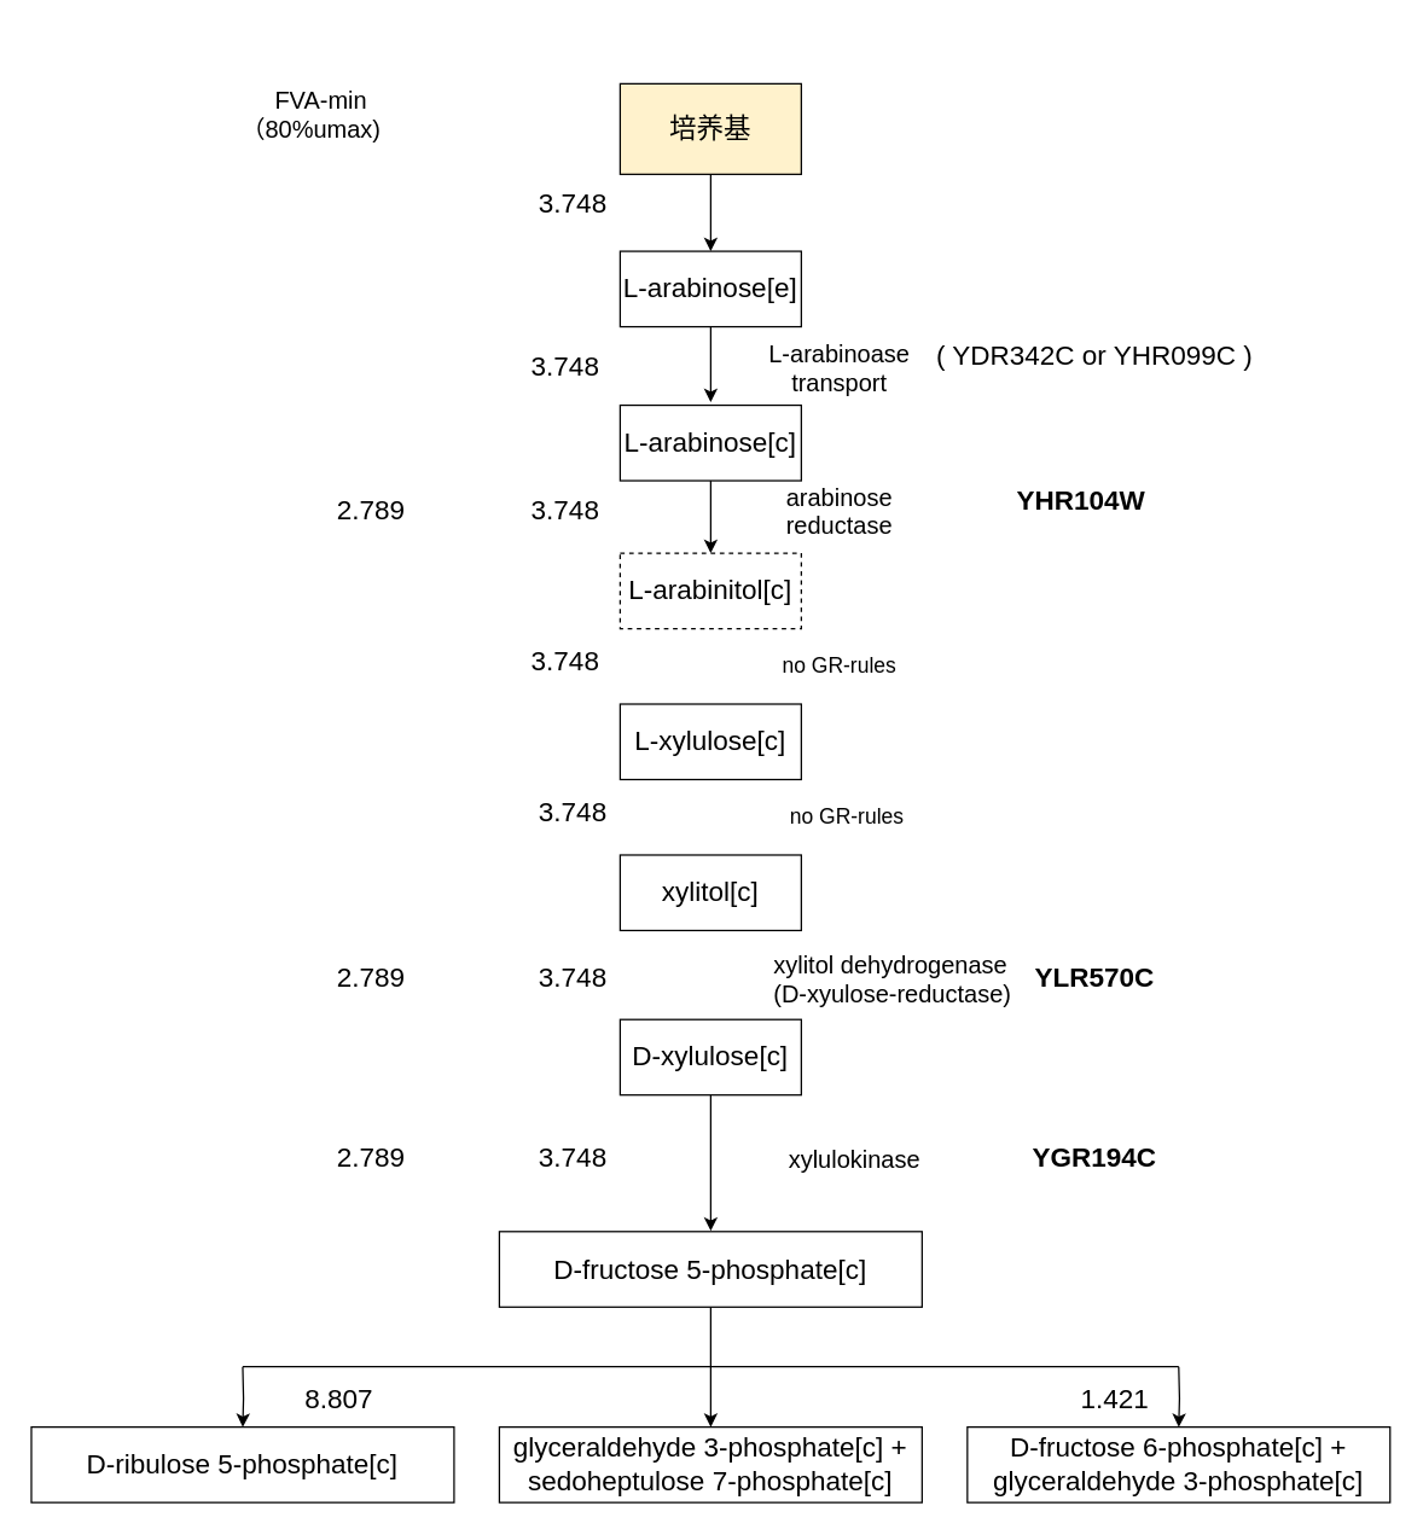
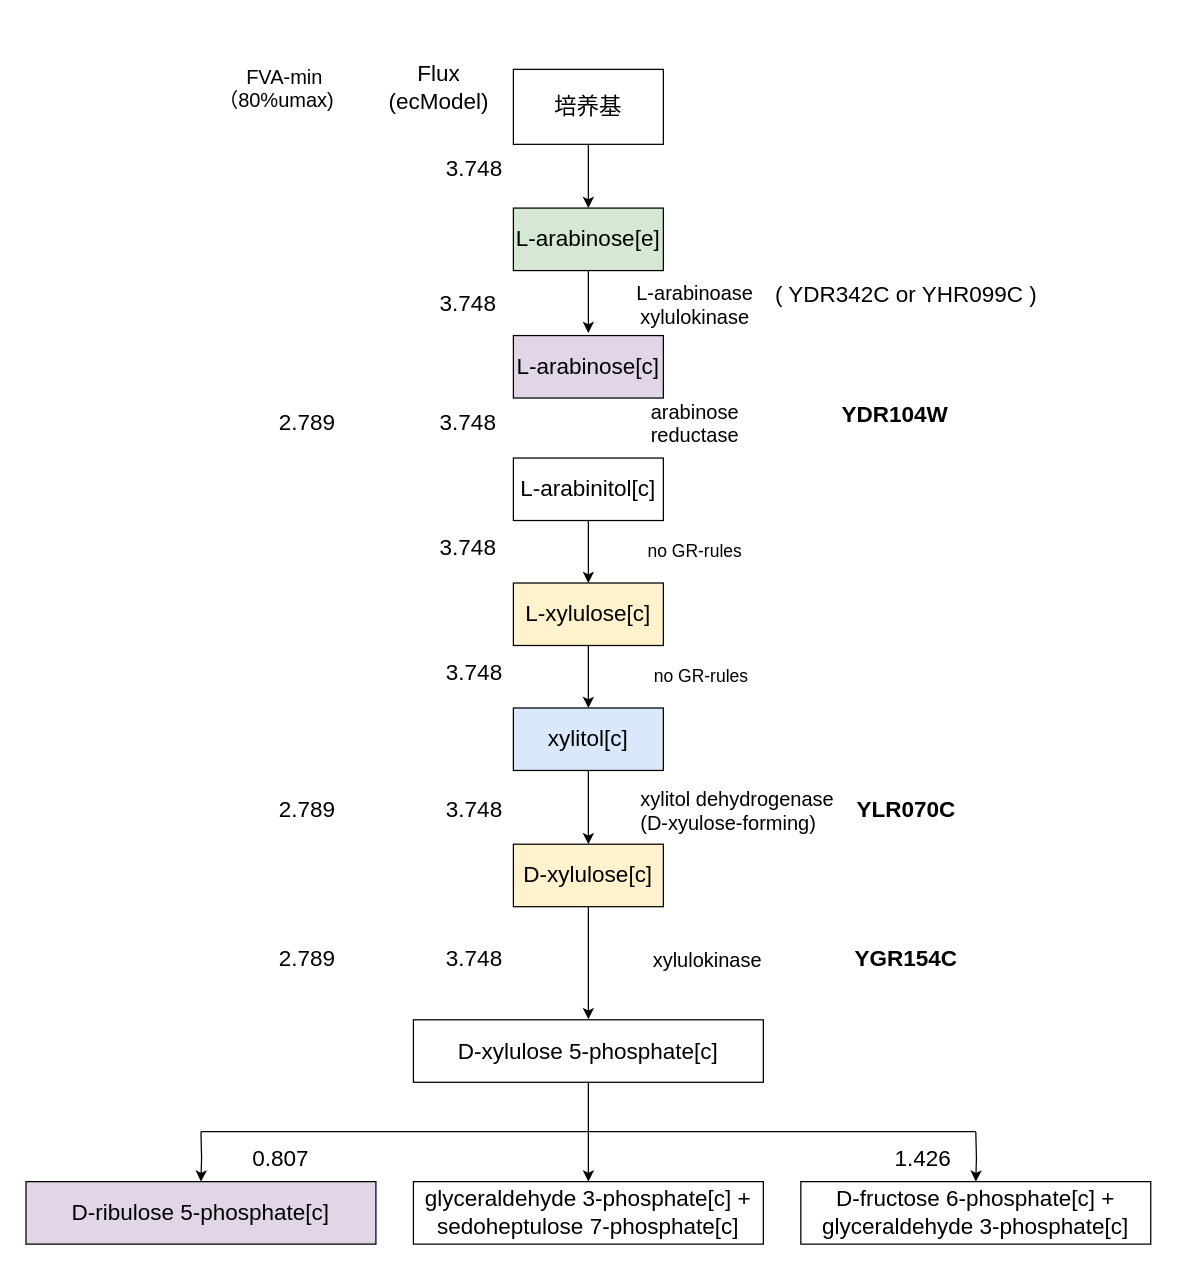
- <mxCell id="43" value="&lt;font style=&quot;font-size: 18px;&quot;&gt;&lt;br&gt;&lt;/font&gt;&lt;table style=&quot;border-collapse:&lt;br/&gt; collapse;width:86pt&quot; width=&quot;115&quot; cellspacing=&quot;0&quot; cellpadding=&quot;0&quot; border=&quot;0&quot;&gt;&lt;tbody&gt;&lt;tr style=&quot;height:36.0pt&quot; height=&quot;48&quot;&gt;  &lt;td style=&quot;height:36.0pt;width:86pt&quot; width=&quot;115&quot; class=&quot;xl65&quot; height=&quot;48&quot;&gt;&lt;font size=&quot;3&quot;&gt;&amp;nbsp;&amp;nbsp; FVA-min&lt;br&gt;    （80%umax)&lt;/font&gt;&lt;/td&gt;&lt;/tr&gt;&lt;/tbody&gt;&lt;/table&gt;" style="text;html=1;align=center;verticalAlign=middle;resizable=0;points=[];autosize=1;strokeColor=none;fillColor=none;" vertex="1" parent="1"><mxGeometry x="135" y="25" width="140" height="80" as="geometry" /></mxCell>
+ <mxCell id="43" value="&lt;font style=&quot;font-size: 18px;&quot;&gt;&lt;br&gt;&lt;/font&gt;&lt;table style=&quot;border-collapse:&lt;br/&gt; collapse;width:86pt&quot; width=&quot;115&quot; cellspacing=&quot;0&quot; cellpadding=&quot;0&quot; border=&quot;0&quot;&gt;&lt;tbody&gt;&lt;tr style=&quot;height:36.0pt&quot; height=&quot;48&quot;&gt;  &lt;td style=&quot;height:36.0pt;width:86pt&quot; width=&quot;115&quot; class=&quot;xl65&quot; height=&quot;48&quot;&gt;&lt;font size=&quot;3&quot;&gt;&amp;nbsp;&amp;nbsp; FVA-min&lt;br&gt;    （80%umax)&lt;/font&gt;&lt;/td&gt;&lt;/tr&gt;&lt;/tbody&gt;&lt;/table&gt;" style="text;html=1;align=center;verticalAlign=middle;resizable=0;points=[];autosize=1;strokeColor=none;fillColor=none;" vertex="1" parent="1"><mxGeometry x="150" y="20" width="140" height="80" as="geometry" /></mxCell>
+ <mxCell id="44" value="&lt;font style=&quot;font-size: 18px;&quot;&gt;Flux&lt;/font&gt;&lt;div&gt;&lt;font style=&quot;font-size: 18px;&quot;&gt;(ecModel)&lt;/font&gt;&lt;/div&gt;" style="text;html=1;align=center;verticalAlign=middle;resizable=0;points=[];autosize=1;strokeColor=none;fillColor=none;" vertex="1" parent="1"><mxGeometry x="300" y="40" width="100" height="60" as="geometry" /></mxCell>
- <mxCell id="30" value="&lt;font style=&quot;font-size: 18px;&quot;&gt;培养基&lt;/font&gt;" style="whiteSpace=wrap;html=1;fillColor=#fff2cc;" vertex="1" parent="1"><mxGeometry x="410" y="55" width="120" height="60" as="geometry" /></mxCell>
+ <mxCell id="30" value="&lt;font style=&quot;font-size: 18px;&quot;&gt;培养基&lt;/font&gt;" style="whiteSpace=wrap;html=1;" vertex="1" parent="1"><mxGeometry x="410" y="55" width="120" height="60" as="geometry" /></mxCell>
- <mxCell id="3" value="&lt;font style=&quot;font-size: 18px;&quot;&gt;L-arabinose[e]&lt;/font&gt;" style="rounded=0;whiteSpace=wrap;html=1;" vertex="1" parent="1"><mxGeometry x="410" y="166" width="120" height="50" as="geometry" /></mxCell>
+ <mxCell id="3" value="&lt;font style=&quot;font-size: 18px;&quot;&gt;L-arabinose[e]&lt;/font&gt;" style="rounded=0;whiteSpace=wrap;html=1;fillColor=#d5e8d4;" vertex="1" parent="1"><mxGeometry x="410" y="166" width="120" height="50" as="geometry" /></mxCell>
- <mxCell id="29" value="&lt;font style=&quot;font-size: 12px;&quot;&gt;&lt;br&gt;&lt;/font&gt;&lt;table style=&quot;border-collapse:&lt;br/&gt; collapse;width:152pt&quot; width=&quot;202&quot; cellspacing=&quot;0&quot; cellpadding=&quot;0&quot; border=&quot;0&quot;&gt;&lt;tbody&gt;&lt;tr style=&quot;height:14.25pt&quot; height=&quot;19&quot;&gt;  &lt;td style=&quot;height:14.25pt;width:152pt&quot; width=&quot;202&quot; height=&quot;19&quot;&gt;&lt;font size=&quot;3&quot; style=&quot;&quot;&gt;L-arabinoase&lt;br&gt;  transport&lt;/font&gt;&lt;/td&gt;&lt;/tr&gt;&lt;/tbody&gt;&lt;/table&gt;" style="text;html=1;align=center;verticalAlign=middle;resizable=0;points=[];autosize=1;strokeColor=none;fillColor=none;" vertex="1" parent="1"><mxGeometry x="440" y="201" width="230" height="70" as="geometry" /></mxCell>
+ <mxCell id="29" value="&lt;font style=&quot;font-size: 12px;&quot;&gt;&lt;br&gt;&lt;/font&gt;&lt;table style=&quot;border-collapse:&lt;br/&gt; collapse;width:152pt&quot; width=&quot;202&quot; cellspacing=&quot;0&quot; cellpadding=&quot;0&quot; border=&quot;0&quot;&gt;&lt;tbody&gt;&lt;tr style=&quot;height:14.25pt&quot; height=&quot;19&quot;&gt;  &lt;td style=&quot;height:14.25pt;width:152pt&quot; width=&quot;202&quot; height=&quot;19&quot;&gt;&lt;font size=&quot;3&quot; style=&quot;&quot;&gt;L-arabinoase&lt;br&gt;  xylulokinase&lt;/font&gt;&lt;/td&gt;&lt;/tr&gt;&lt;/tbody&gt;&lt;/table&gt;" style="text;html=1;align=center;verticalAlign=middle;resizable=0;points=[];autosize=1;strokeColor=none;fillColor=none;" vertex="1" parent="1"><mxGeometry x="440" y="201" width="230" height="70" as="geometry" /></mxCell>
- <mxCell id="5" value="&lt;font style=&quot;font-size: 18px;&quot;&gt;L-arabinose[c]&lt;/font&gt;" style="rounded=0;whiteSpace=wrap;html=1;" vertex="1" parent="1"><mxGeometry x="410" y="268" width="120" height="50" as="geometry" /></mxCell>
+ <mxCell id="5" value="&lt;font style=&quot;font-size: 18px;&quot;&gt;L-arabinose[c]&lt;/font&gt;" style="rounded=0;whiteSpace=wrap;html=1;fillColor=#e1d5e7;" vertex="1" parent="1"><mxGeometry x="410" y="268" width="120" height="50" as="geometry" /></mxCell>
- <mxCell id="27" value="&lt;font style=&quot;font-size: 18px;&quot;&gt;&lt;b&gt;&lt;br&gt;&lt;/b&gt;&lt;/font&gt;&lt;table style=&quot;border-collapse:&lt;br/&gt; collapse;width:80pt&quot; width=&quot;106&quot; cellspacing=&quot;0&quot; cellpadding=&quot;0&quot; border=&quot;0&quot;&gt;&lt;tbody&gt;&lt;tr style=&quot;height:14.25pt&quot; height=&quot;19&quot;&gt;  &lt;td style=&quot;height:14.25pt;width:80pt&quot; width=&quot;106&quot; class=&quot;xl66&quot; height=&quot;19&quot;&gt;&lt;font style=&quot;font-size: 18px;&quot;&gt;&lt;b&gt;YHR104W&lt;/b&gt;&lt;/font&gt;&lt;/td&gt;&lt;/tr&gt;&lt;/tbody&gt;&lt;/table&gt;" style="text;html=1;align=center;verticalAlign=middle;resizable=0;points=[];autosize=1;strokeColor=none;fillColor=none;" vertex="1" parent="1"><mxGeometry x="650" y="291" width="130" height="60" as="geometry" /></mxCell>
+ <mxCell id="27" value="&lt;font style=&quot;font-size: 18px;&quot;&gt;&lt;b&gt;&lt;br&gt;&lt;/b&gt;&lt;/font&gt;&lt;table style=&quot;border-collapse:&lt;br/&gt; collapse;width:80pt&quot; width=&quot;106&quot; cellspacing=&quot;0&quot; cellpadding=&quot;0&quot; border=&quot;0&quot;&gt;&lt;tbody&gt;&lt;tr style=&quot;height:14.25pt&quot; height=&quot;19&quot;&gt;  &lt;td style=&quot;height:14.25pt;width:80pt&quot; width=&quot;106&quot; class=&quot;xl66&quot; height=&quot;19&quot;&gt;&lt;font style=&quot;font-size: 18px;&quot;&gt;&lt;b&gt;YDR104W&lt;/b&gt;&lt;/font&gt;&lt;/td&gt;&lt;/tr&gt;&lt;/tbody&gt;&lt;/table&gt;" style="text;html=1;align=center;verticalAlign=middle;resizable=0;points=[];autosize=1;strokeColor=none;fillColor=none;" vertex="1" parent="1"><mxGeometry x="650" y="291" width="130" height="60" as="geometry" /></mxCell>
- <mxCell id="4" style="edgeStyle=orthogonalEdgeStyle;rounded=0;orthogonalLoop=1;jettySize=auto;html=1;" edge="1" parent="1" source="5" target="7"><mxGeometry relative="1" as="geometry" /></mxCell>
- <mxCell id="7" value="&lt;font style=&quot;font-size: 18px;&quot;&gt;L-arabinitol[c]&lt;/font&gt;" style="rounded=0;whiteSpace=wrap;html=1;dashed=1;" vertex="1" parent="1"><mxGeometry x="410" y="366" width="120" height="50" as="geometry" /></mxCell>
+ <mxCell id="7" value="&lt;font style=&quot;font-size: 18px;&quot;&gt;L-arabinitol[c]&lt;/font&gt;" style="rounded=0;whiteSpace=wrap;html=1;" vertex="1" parent="1"><mxGeometry x="410" y="366" width="120" height="50" as="geometry" /></mxCell>
+ <mxCell id="6" style="edgeStyle=orthogonalEdgeStyle;rounded=0;orthogonalLoop=1;jettySize=auto;html=1;entryX=0.5;entryY=0;entryDx=0;entryDy=0;" edge="1" parent="1" source="7" target="9"><mxGeometry relative="1" as="geometry" /></mxCell>
- <mxCell id="9" value="&lt;span style=&quot;font-size: 18px;&quot;&gt;L-xylulose[c]&lt;/span&gt;" style="rounded=0;whiteSpace=wrap;html=1;" vertex="1" parent="1"><mxGeometry x="410" y="466" width="120" height="50" as="geometry" /></mxCell>
+ <mxCell id="9" value="&lt;span style=&quot;font-size: 18px;&quot;&gt;L-xylulose[c]&lt;/span&gt;" style="rounded=0;whiteSpace=wrap;html=1;fillColor=#fff2cc;" vertex="1" parent="1"><mxGeometry x="410" y="466" width="120" height="50" as="geometry" /></mxCell>
+ <mxCell id="8" style="edgeStyle=orthogonalEdgeStyle;rounded=0;orthogonalLoop=1;jettySize=auto;html=1;entryX=0.5;entryY=0;entryDx=0;entryDy=0;" edge="1" parent="1" source="9" target="11"><mxGeometry relative="1" as="geometry" /></mxCell>
- <mxCell id="11" value="&lt;font style=&quot;font-size: 18px;&quot;&gt;xylitol[c]&lt;/font&gt;" style="rounded=0;whiteSpace=wrap;html=1;" vertex="1" parent="1"><mxGeometry x="410" y="566" width="120" height="50" as="geometry" /></mxCell>
+ <mxCell id="11" value="&lt;font style=&quot;font-size: 18px;&quot;&gt;xylitol[c]&lt;/font&gt;" style="rounded=0;whiteSpace=wrap;html=1;fillColor=#dae8fc;" vertex="1" parent="1"><mxGeometry x="410" y="566" width="120" height="50" as="geometry" /></mxCell>
- <mxCell id="36" value="&lt;font style=&quot;font-size: 14px;&quot;&gt;&lt;br&gt;&lt;/font&gt;&lt;table style=&quot;border-collapse:&lt;br/&gt; collapse;width:152pt&quot; width=&quot;202&quot; cellspacing=&quot;0&quot; cellpadding=&quot;0&quot; border=&quot;0&quot;&gt;&lt;tbody&gt;&lt;tr style=&quot;height:14.25pt&quot; height=&quot;19&quot;&gt;  &lt;td style=&quot;height:14.25pt;width:152pt&quot; width=&quot;202&quot; class=&quot;xl65&quot; height=&quot;19&quot;&gt;&lt;font size=&quot;3&quot;&gt;xylitol dehydrogenase &lt;br&gt;(D-xyulose-reductase)&lt;/font&gt;&lt;/td&gt;&lt;/tr&gt;&lt;/tbody&gt;&lt;/table&gt;" style="text;html=1;align=left;verticalAlign=middle;resizable=0;points=[];autosize=1;strokeColor=none;fillColor=none;" vertex="1" parent="1"><mxGeometry x="510" y="605" width="230" height="70" as="geometry" /></mxCell>
+ <mxCell id="36" value="&lt;font style=&quot;font-size: 14px;&quot;&gt;&lt;br&gt;&lt;/font&gt;&lt;table style=&quot;border-collapse:&lt;br/&gt; collapse;width:152pt&quot; width=&quot;202&quot; cellspacing=&quot;0&quot; cellpadding=&quot;0&quot; border=&quot;0&quot;&gt;&lt;tbody&gt;&lt;tr style=&quot;height:14.25pt&quot; height=&quot;19&quot;&gt;  &lt;td style=&quot;height:14.25pt;width:152pt&quot; width=&quot;202&quot; class=&quot;xl65&quot; height=&quot;19&quot;&gt;&lt;font size=&quot;3&quot;&gt;xylitol dehydrogenase &lt;br&gt;(D-xyulose-forming)&lt;/font&gt;&lt;/td&gt;&lt;/tr&gt;&lt;/tbody&gt;&lt;/table&gt;" style="text;html=1;align=left;verticalAlign=middle;resizable=0;points=[];autosize=1;strokeColor=none;fillColor=none;" vertex="1" parent="1"><mxGeometry x="510" y="605" width="230" height="70" as="geometry" /></mxCell>
- <mxCell id="35" value="&lt;font style=&quot;font-size: 14px;&quot;&gt;&lt;b&gt;&lt;br&gt;&lt;/b&gt;&lt;/font&gt;&lt;table style=&quot;border-collapse:&lt;br/&gt; collapse;width:80pt&quot; width=&quot;106&quot; cellspacing=&quot;0&quot; cellpadding=&quot;0&quot; border=&quot;0&quot;&gt;&lt;tbody&gt;&lt;tr style=&quot;height:14.25pt&quot; height=&quot;19&quot;&gt;  &lt;td style=&quot;height:14.25pt;width:80pt&quot; width=&quot;106&quot; class=&quot;xl65&quot; height=&quot;19&quot;&gt;&lt;font style=&quot;font-size: 18px;&quot;&gt;&lt;b&gt;YLR570C&lt;/b&gt;&lt;/font&gt;&lt;/td&gt;&lt;/tr&gt;&lt;/tbody&gt;&lt;/table&gt;" style="text;html=1;align=center;verticalAlign=middle;resizable=0;points=[];autosize=1;strokeColor=none;fillColor=none;" vertex="1" parent="1"><mxGeometry x="659" y="615" width="130" height="50" as="geometry" /></mxCell>
+ <mxCell id="35" value="&lt;font style=&quot;font-size: 14px;&quot;&gt;&lt;b&gt;&lt;br&gt;&lt;/b&gt;&lt;/font&gt;&lt;table style=&quot;border-collapse:&lt;br/&gt; collapse;width:80pt&quot; width=&quot;106&quot; cellspacing=&quot;0&quot; cellpadding=&quot;0&quot; border=&quot;0&quot;&gt;&lt;tbody&gt;&lt;tr style=&quot;height:14.25pt&quot; height=&quot;19&quot;&gt;  &lt;td style=&quot;height:14.25pt;width:80pt&quot; width=&quot;106&quot; class=&quot;xl65&quot; height=&quot;19&quot;&gt;&lt;font style=&quot;font-size: 18px;&quot;&gt;&lt;b&gt;YLR070C&lt;/b&gt;&lt;/font&gt;&lt;/td&gt;&lt;/tr&gt;&lt;/tbody&gt;&lt;/table&gt;" style="text;html=1;align=center;verticalAlign=middle;resizable=0;points=[];autosize=1;strokeColor=none;fillColor=none;" vertex="1" parent="1"><mxGeometry x="659" y="615" width="130" height="50" as="geometry" /></mxCell>
+ <mxCell id="10" style="edgeStyle=orthogonalEdgeStyle;rounded=0;orthogonalLoop=1;jettySize=auto;html=1;" edge="1" parent="1" source="11" target="13"><mxGeometry relative="1" as="geometry" /></mxCell>
- <mxCell id="13" value="&lt;font style=&quot;font-size: 18px;&quot;&gt;D-xylulose[c]&lt;/font&gt;" style="rounded=0;whiteSpace=wrap;html=1;" vertex="1" parent="1"><mxGeometry x="410" y="675" width="120" height="50" as="geometry" /></mxCell>
+ <mxCell id="13" value="&lt;font style=&quot;font-size: 18px;&quot;&gt;D-xylulose[c]&lt;/font&gt;" style="rounded=0;whiteSpace=wrap;html=1;fillColor=#fff2cc;" vertex="1" parent="1"><mxGeometry x="410" y="675" width="120" height="50" as="geometry" /></mxCell>
- <mxCell id="38" value="&lt;b&gt;&lt;br&gt;&lt;/b&gt;&lt;table style=&quot;border-collapse:&lt;br/&gt; collapse;width:80pt&quot; width=&quot;106&quot; cellspacing=&quot;0&quot; cellpadding=&quot;0&quot; border=&quot;0&quot;&gt;&lt;tbody&gt;&lt;tr style=&quot;height:14.25pt&quot; height=&quot;19&quot;&gt;  &lt;td style=&quot;height:14.25pt;width:80pt&quot; width=&quot;106&quot; class=&quot;xl66&quot; height=&quot;19&quot;&gt;&lt;font style=&quot;font-size: 18px;&quot;&gt;&lt;b&gt;YGR194C&lt;/b&gt;&lt;/font&gt;&lt;/td&gt;&lt;/tr&gt;&lt;/tbody&gt;&lt;/table&gt;" style="text;html=1;align=center;verticalAlign=middle;resizable=0;points=[];autosize=1;strokeColor=none;fillColor=none;" vertex="1" parent="1"><mxGeometry x="659" y="735" width="130" height="50" as="geometry" /></mxCell>
+ <mxCell id="38" value="&lt;b&gt;&lt;br&gt;&lt;/b&gt;&lt;table style=&quot;border-collapse:&lt;br/&gt; collapse;width:80pt&quot; width=&quot;106&quot; cellspacing=&quot;0&quot; cellpadding=&quot;0&quot; border=&quot;0&quot;&gt;&lt;tbody&gt;&lt;tr style=&quot;height:14.25pt&quot; height=&quot;19&quot;&gt;  &lt;td style=&quot;height:14.25pt;width:80pt&quot; width=&quot;106&quot; class=&quot;xl66&quot; height=&quot;19&quot;&gt;&lt;font style=&quot;font-size: 18px;&quot;&gt;&lt;b&gt;YGR154C&lt;/b&gt;&lt;/font&gt;&lt;/td&gt;&lt;/tr&gt;&lt;/tbody&gt;&lt;/table&gt;" style="text;html=1;align=center;verticalAlign=middle;resizable=0;points=[];autosize=1;strokeColor=none;fillColor=none;" vertex="1" parent="1"><mxGeometry x="659" y="735" width="130" height="50" as="geometry" /></mxCell>
- <mxCell id="15" value="&lt;font style=&quot;font-size: 18px;&quot;&gt;D-fructose 5-phosphate[c]&lt;/font&gt;" style="rounded=0;whiteSpace=wrap;html=1;" vertex="1" parent="1"><mxGeometry x="330" y="815.5" width="280" height="50" as="geometry" /></mxCell>
+ <mxCell id="15" value="&lt;font style=&quot;font-size: 18px;&quot;&gt;D-xylulose 5-phosphate[c]&lt;/font&gt;" style="rounded=0;whiteSpace=wrap;html=1;" vertex="1" parent="1"><mxGeometry x="330" y="815.5" width="280" height="50" as="geometry" /></mxCell>
- <mxCell id="41" value="&lt;table style=&quot;border-collapse:&lt;br/&gt; collapse;width:54pt&quot; width=&quot;72&quot; cellspacing=&quot;0&quot; cellpadding=&quot;0&quot; border=&quot;0&quot;&gt;&lt;tbody&gt;&lt;tr style=&quot;height:14.25pt&quot; height=&quot;19&quot;&gt;&lt;br/&gt;  &lt;td style=&quot;height:14.25pt;width:54pt&quot; width=&quot;72&quot; align=&quot;right&quot; height=&quot;19&quot;&gt;&lt;font style=&quot;font-size: 18px;&quot;&gt;8.807&lt;/font&gt;&lt;/td&gt;&lt;/tr&gt;&lt;/tbody&gt;&lt;/table&gt;" style="text;html=1;align=center;verticalAlign=middle;resizable=0;points=[];autosize=1;strokeColor=none;fillColor=none;" vertex="1" parent="1"><mxGeometry x="160" y="895" width="100" height="50" as="geometry" /></mxCell>
+ <mxCell id="41" value="&lt;table style=&quot;border-collapse:&lt;br/&gt; collapse;width:54pt&quot; width=&quot;72&quot; cellspacing=&quot;0&quot; cellpadding=&quot;0&quot; border=&quot;0&quot;&gt;&lt;tbody&gt;&lt;tr style=&quot;height:14.25pt&quot; height=&quot;19&quot;&gt;&lt;br/&gt;  &lt;td style=&quot;height:14.25pt;width:54pt&quot; width=&quot;72&quot; align=&quot;right&quot; height=&quot;19&quot;&gt;&lt;font style=&quot;font-size: 18px;&quot;&gt;0.807&lt;/font&gt;&lt;/td&gt;&lt;/tr&gt;&lt;/tbody&gt;&lt;/table&gt;" style="text;html=1;align=center;verticalAlign=middle;resizable=0;points=[];autosize=1;strokeColor=none;fillColor=none;" vertex="1" parent="1"><mxGeometry x="160" y="895" width="100" height="50" as="geometry" /></mxCell>
- <mxCell id="42" value="&lt;table style=&quot;border-collapse:&lt;br/&gt; collapse;width:54pt&quot; width=&quot;72&quot; cellspacing=&quot;0&quot; cellpadding=&quot;0&quot; border=&quot;0&quot;&gt;&lt;tbody&gt;&lt;tr style=&quot;height:14.25pt&quot; height=&quot;19&quot;&gt;&lt;br/&gt;  &lt;td style=&quot;height:14.25pt;width:54pt&quot; width=&quot;72&quot; align=&quot;right&quot; height=&quot;19&quot;&gt;&lt;font style=&quot;font-size: 18px;&quot;&gt;1.421&lt;/font&gt;&lt;/td&gt;&lt;/tr&gt;&lt;/tbody&gt;&lt;/table&gt;" style="text;html=1;align=center;verticalAlign=middle;resizable=0;points=[];autosize=1;strokeColor=none;fillColor=none;" vertex="1" parent="1"><mxGeometry x="674" y="895" width="100" height="50" as="geometry" /></mxCell>
+ <mxCell id="42" value="&lt;table style=&quot;border-collapse:&lt;br/&gt; collapse;width:54pt&quot; width=&quot;72&quot; cellspacing=&quot;0&quot; cellpadding=&quot;0&quot; border=&quot;0&quot;&gt;&lt;tbody&gt;&lt;tr style=&quot;height:14.25pt&quot; height=&quot;19&quot;&gt;&lt;br/&gt;  &lt;td style=&quot;height:14.25pt;width:54pt&quot; width=&quot;72&quot; align=&quot;right&quot; height=&quot;19&quot;&gt;&lt;font style=&quot;font-size: 18px;&quot;&gt;1.426&lt;/font&gt;&lt;/td&gt;&lt;/tr&gt;&lt;/tbody&gt;&lt;/table&gt;" style="text;html=1;align=center;verticalAlign=middle;resizable=0;points=[];autosize=1;strokeColor=none;fillColor=none;" vertex="1" parent="1"><mxGeometry x="674" y="895" width="100" height="50" as="geometry" /></mxCell>
- <mxCell id="17" value="&lt;font style=&quot;font-size: 18px;&quot;&gt;D-ribulose 5-phosphate[c]&lt;/font&gt;" style="rounded=0;whiteSpace=wrap;html=1;" vertex="1" parent="1"><mxGeometry x="20" y="945" width="280" height="50" as="geometry" /></mxCell>
+ <mxCell id="17" value="&lt;font style=&quot;font-size: 18px;&quot;&gt;D-ribulose 5-phosphate[c]&lt;/font&gt;" style="rounded=0;whiteSpace=wrap;html=1;fillColor=#e1d5e7;" vertex="1" parent="1"><mxGeometry x="20" y="945" width="280" height="50" as="geometry" /></mxCell>
